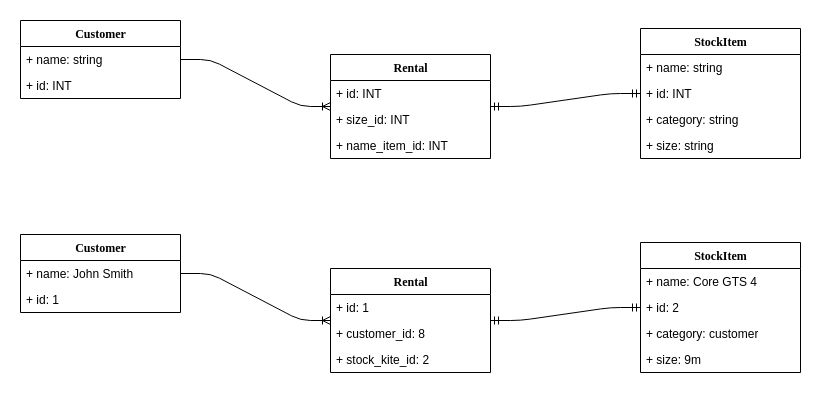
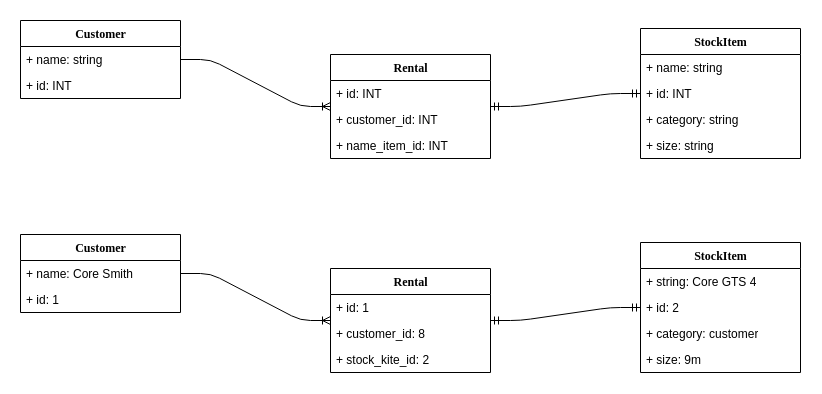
- <mxCell id="12" value="+ size_id: INT" style="text;html=1;strokeColor=none;fillColor=none;align=left;verticalAlign=top;spacingLeft=4;spacingRight=4;whiteSpace=wrap;overflow=hidden;rotatable=0;points=[[0,0.5],[1,0.5]];portConstraint=eastwest;" parent="10" vertex="1"><mxGeometry y="52" width="160" height="26" as="geometry" /></mxCell>
+ <mxCell id="12" value="+ customer_id: INT" style="text;html=1;strokeColor=none;fillColor=none;align=left;verticalAlign=top;spacingLeft=4;spacingRight=4;whiteSpace=wrap;overflow=hidden;rotatable=0;points=[[0,0.5],[1,0.5]];portConstraint=eastwest;" parent="10" vertex="1"><mxGeometry y="52" width="160" height="26" as="geometry" /></mxCell>
- <mxCell id="22" value="+ name: John Smith" style="text;html=1;strokeColor=none;fillColor=none;align=left;verticalAlign=top;spacingLeft=4;spacingRight=4;whiteSpace=wrap;overflow=hidden;rotatable=0;points=[[0,0.5],[1,0.5]];portConstraint=eastwest;" parent="21" vertex="1"><mxGeometry y="26" width="160" height="26" as="geometry" /></mxCell>
+ <mxCell id="22" value="+ name: Core Smith" style="text;html=1;strokeColor=none;fillColor=none;align=left;verticalAlign=top;spacingLeft=4;spacingRight=4;whiteSpace=wrap;overflow=hidden;rotatable=0;points=[[0,0.5],[1,0.5]];portConstraint=eastwest;" parent="21" vertex="1"><mxGeometry y="26" width="160" height="26" as="geometry" /></mxCell>
- <mxCell id="17" value="+ name: Core GTS 4" style="text;html=1;strokeColor=none;fillColor=none;align=left;verticalAlign=top;spacingLeft=4;spacingRight=4;whiteSpace=wrap;overflow=hidden;rotatable=0;points=[[0,0.5],[1,0.5]];portConstraint=eastwest;" parent="16" vertex="1"><mxGeometry y="26" width="160" height="26" as="geometry" /></mxCell>
+ <mxCell id="17" value="+ string: Core GTS 4" style="text;html=1;strokeColor=none;fillColor=none;align=left;verticalAlign=top;spacingLeft=4;spacingRight=4;whiteSpace=wrap;overflow=hidden;rotatable=0;points=[[0,0.5],[1,0.5]];portConstraint=eastwest;" parent="16" vertex="1"><mxGeometry y="26" width="160" height="26" as="geometry" /></mxCell>
